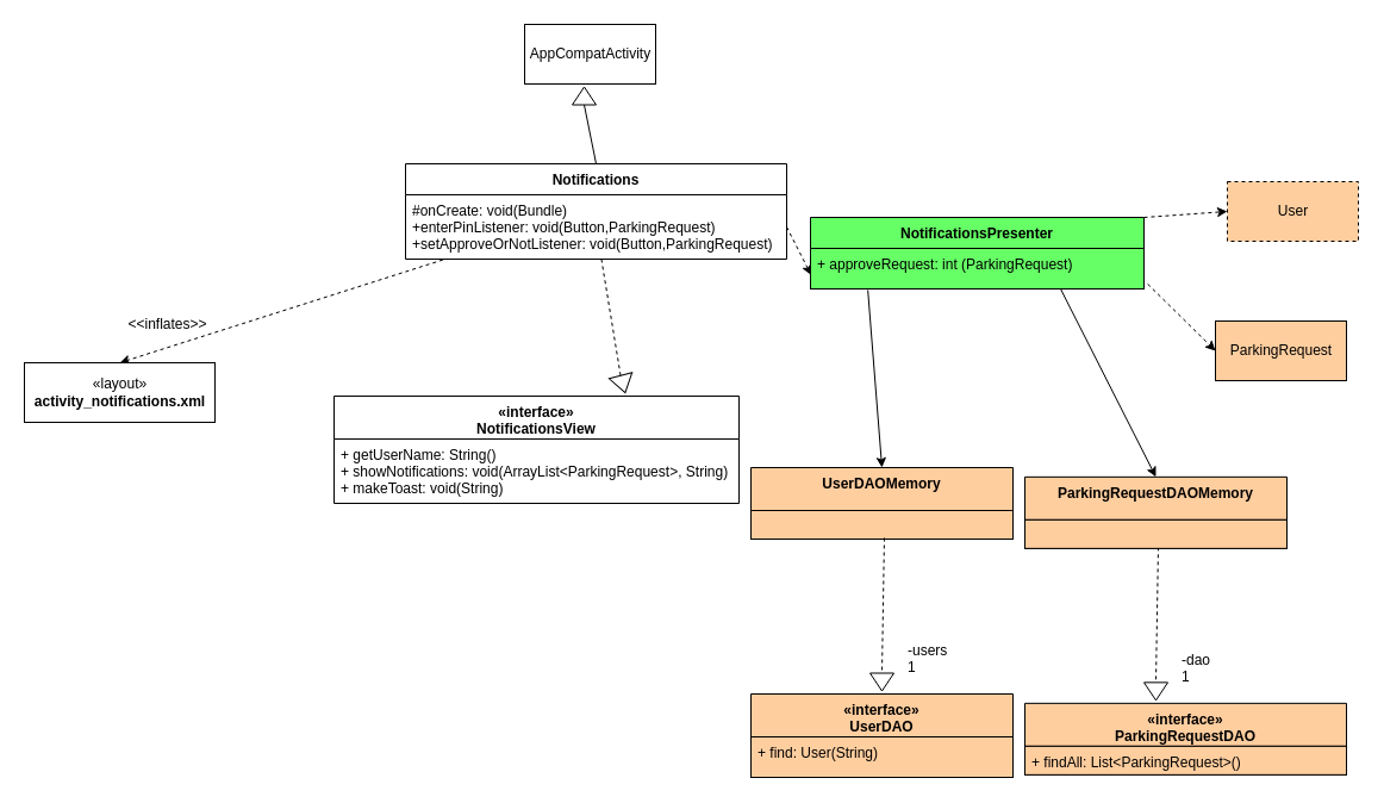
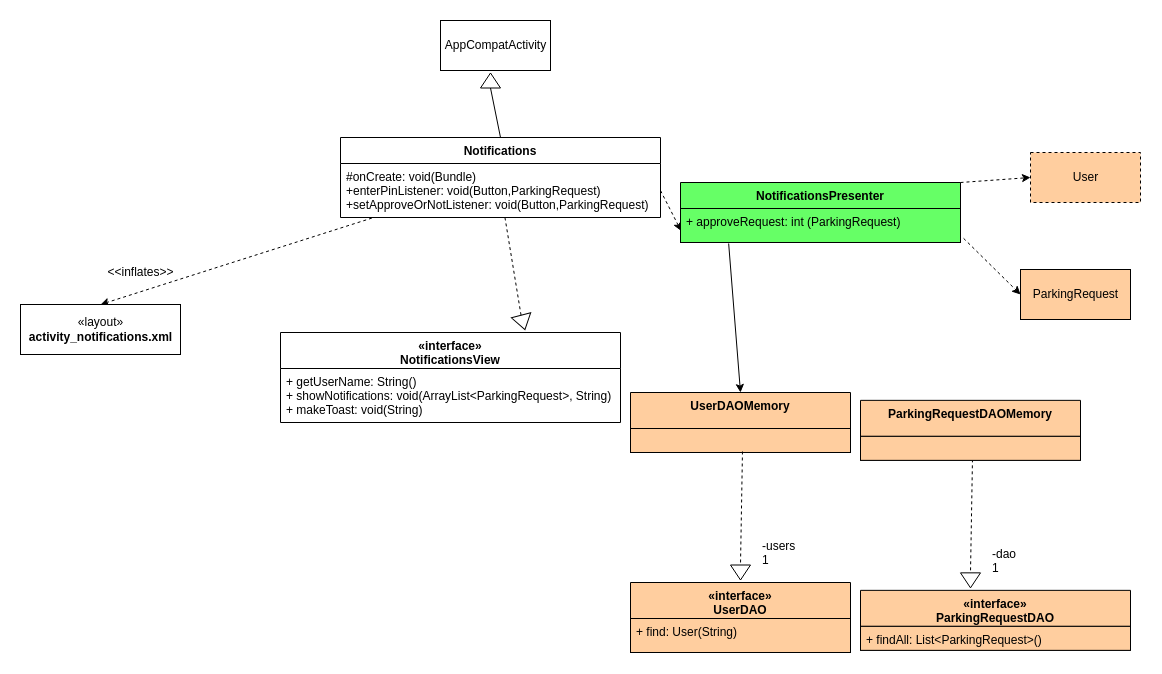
- <mxCell id="27" value="" style="endArrow=classic;html=1;exitX=0.75;exitY=1;exitDx=0;exitDy=0;entryX=0.5;entryY=0;entryDx=0;entryDy=0;" edge="1" parent="1" source="10" target="31"><mxGeometry width="50" height="50" relative="1" as="geometry"><mxPoint x="958.16" y="291.996" as="sourcePoint" /><mxPoint x="930" y="369.85" as="targetPoint" /></mxGeometry></mxCell>
